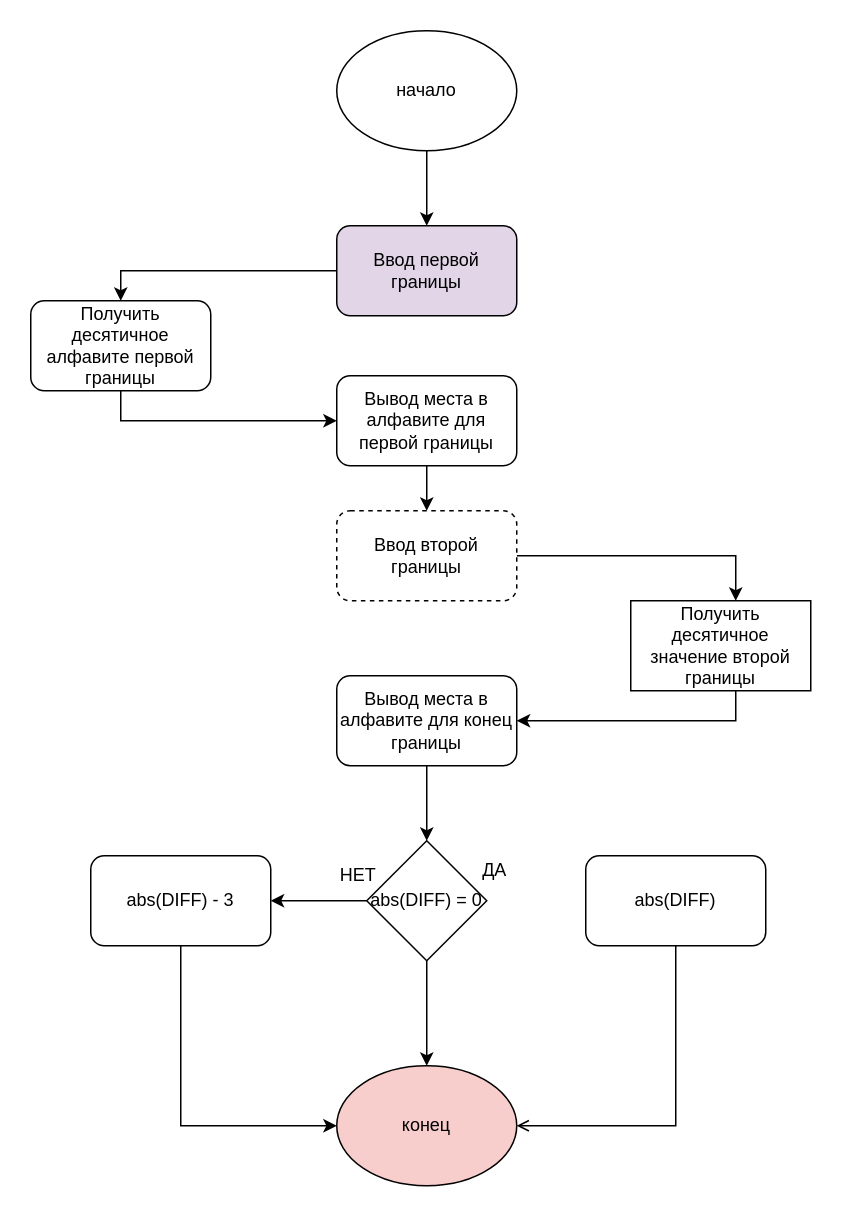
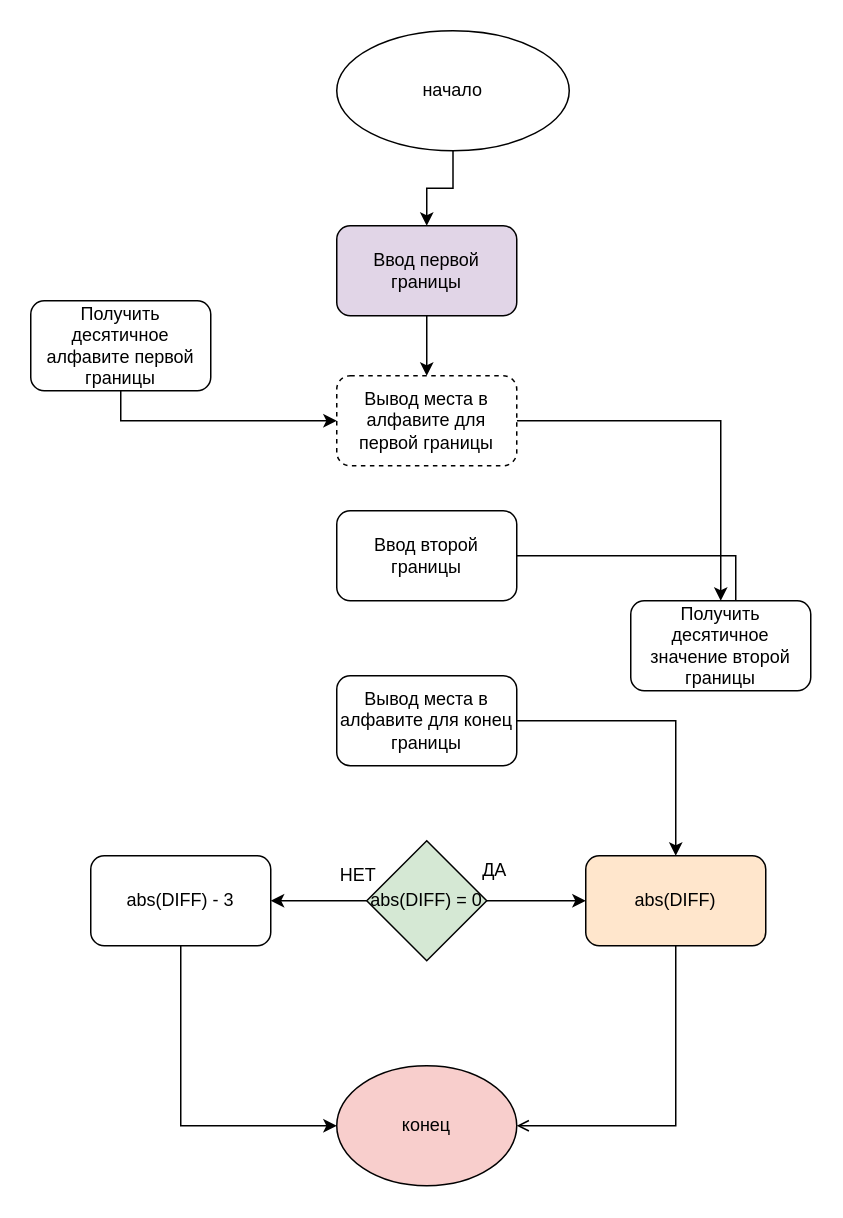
- <mxCell id="3" value="начало" style="ellipse;whiteSpace=wrap;html=1;" vertex="1" parent="1"><mxGeometry x="224" y="20" width="120" height="80" as="geometry" /></mxCell>
+ <mxCell id="3" value="начало" style="ellipse;whiteSpace=wrap;html=1;" vertex="1" parent="1"><mxGeometry x="224" y="20" width="155" height="80" as="geometry" /></mxCell>
- <mxCell id="4" style="edgeStyle=orthogonalEdgeStyle;rounded=0;orthogonalLoop=1;jettySize=auto;html=1;entryX=0.5;entryY=0;entryDx=0;entryDy=0;" edge="1" parent="1" source="5" target="11"><mxGeometry relative="1" as="geometry" /></mxCell>
+ <mxCell id="4" style="edgeStyle=orthogonalEdgeStyle;rounded=0;orthogonalLoop=1;jettySize=auto;html=1;" edge="1" parent="1" source="5" target="7"><mxGeometry relative="1" as="geometry" /></mxCell>
- <mxCell id="7" value="Вывод места в алфавите для первой границы" style="rounded=1;whiteSpace=wrap;html=1;" vertex="1" parent="1"><mxGeometry x="224" y="250" width="120" height="60" as="geometry" /></mxCell>
+ <mxCell id="7" value="Вывод места в алфавите для первой границы" style="rounded=1;whiteSpace=wrap;html=1;dashed=1;" vertex="1" parent="1"><mxGeometry x="224" y="250" width="120" height="60" as="geometry" /></mxCell>
- <mxCell id="6" value="" style="edgeStyle=orthogonalEdgeStyle;rounded=0;orthogonalLoop=1;jettySize=auto;html=1;" edge="1" parent="1" source="7" target="9"><mxGeometry relative="1" as="geometry" /></mxCell>
+ <mxCell id="6" value="" style="edgeStyle=orthogonalEdgeStyle;rounded=0;orthogonalLoop=1;jettySize=auto;html=1;" edge="1" parent="1" source="7" target="13"><mxGeometry relative="1" as="geometry" /></mxCell>
- <mxCell id="9" value="Ввод второй границы" style="rounded=1;whiteSpace=wrap;html=1;dashed=1;" vertex="1" parent="1"><mxGeometry x="224" y="340" width="120" height="60" as="geometry" /></mxCell>
+ <mxCell id="9" value="Ввод второй границы" style="rounded=1;whiteSpace=wrap;html=1;" vertex="1" parent="1"><mxGeometry x="224" y="340" width="120" height="60" as="geometry" /></mxCell>
- <mxCell id="8" style="edgeStyle=orthogonalEdgeStyle;rounded=0;orthogonalLoop=1;jettySize=auto;html=1;" edge="1" parent="1" source="9" target="13"><mxGeometry relative="1" as="geometry"><Array as="points"><mxPoint x="490" y="370" /></Array></mxGeometry></mxCell>
+ <mxCell id="8" style="edgeStyle=orthogonalEdgeStyle;rounded=0;orthogonalLoop=1;jettySize=auto;html=1;endArrow=none;" edge="1" parent="1" source="9" target="13"><mxGeometry relative="1" as="geometry"><Array as="points"><mxPoint x="490" y="370" /></Array></mxGeometry></mxCell>
- <mxCell id="13" value="Получить десятичное значение второй границы" style="whiteSpace=wrap;html=1;rounded=0;" vertex="1" parent="1"><mxGeometry x="420" y="400" width="120" height="60" as="geometry" /></mxCell>
+ <mxCell id="13" value="Получить десятичное значение второй границы" style="rounded=1;whiteSpace=wrap;html=1;" vertex="1" parent="1"><mxGeometry x="420" y="400" width="120" height="60" as="geometry" /></mxCell>
- <mxCell id="12" style="edgeStyle=orthogonalEdgeStyle;rounded=0;orthogonalLoop=1;jettySize=auto;html=1;entryX=1;entryY=0.5;entryDx=0;entryDy=0;" edge="1" parent="1" source="13" target="15"><mxGeometry relative="1" as="geometry"><Array as="points"><mxPoint x="490" y="480" /></Array></mxGeometry></mxCell>
- <mxCell id="14" value="" style="edgeStyle=orthogonalEdgeStyle;rounded=0;orthogonalLoop=1;jettySize=auto;html=1;" edge="1" parent="1" source="15" target="18"><mxGeometry relative="1" as="geometry" /></mxCell>
+ <mxCell id="14" value="" style="edgeStyle=orthogonalEdgeStyle;rounded=0;orthogonalLoop=1;jettySize=auto;html=1;" edge="1" parent="1" source="15" target="22"><mxGeometry relative="1" as="geometry" /></mxCell>
- <mxCell id="18" value="abs(DIFF) = 0" style="rhombus;whiteSpace=wrap;html=1;" vertex="1" parent="1"><mxGeometry x="244" y="560" width="80" height="80" as="geometry" /></mxCell>
+ <mxCell id="18" value="abs(DIFF) = 0" style="rhombus;whiteSpace=wrap;html=1;fillColor=#d5e8d4;" vertex="1" parent="1"><mxGeometry x="244" y="560" width="80" height="80" as="geometry" /></mxCell>
- <mxCell id="22" value="&lt;span&gt;abs(DIFF)&lt;/span&gt;" style="rounded=1;whiteSpace=wrap;html=1;" vertex="1" parent="1"><mxGeometry x="390" y="570" width="120" height="60" as="geometry" /></mxCell>
+ <mxCell id="22" value="&lt;span&gt;abs(DIFF)&lt;/span&gt;" style="rounded=1;whiteSpace=wrap;html=1;fillColor=#ffe6cc;" vertex="1" parent="1"><mxGeometry x="390" y="570" width="120" height="60" as="geometry" /></mxCell>
- <mxCell id="17" value="" style="edgeStyle=orthogonalEdgeStyle;rounded=0;orthogonalLoop=1;jettySize=auto;html=1;" edge="1" parent="1" source="18" target="23"><mxGeometry relative="1" as="geometry" /></mxCell>
+ <mxCell id="17" value="" style="edgeStyle=orthogonalEdgeStyle;rounded=0;orthogonalLoop=1;jettySize=auto;html=1;" edge="1" parent="1" source="18" target="22"><mxGeometry relative="1" as="geometry" /></mxCell>
